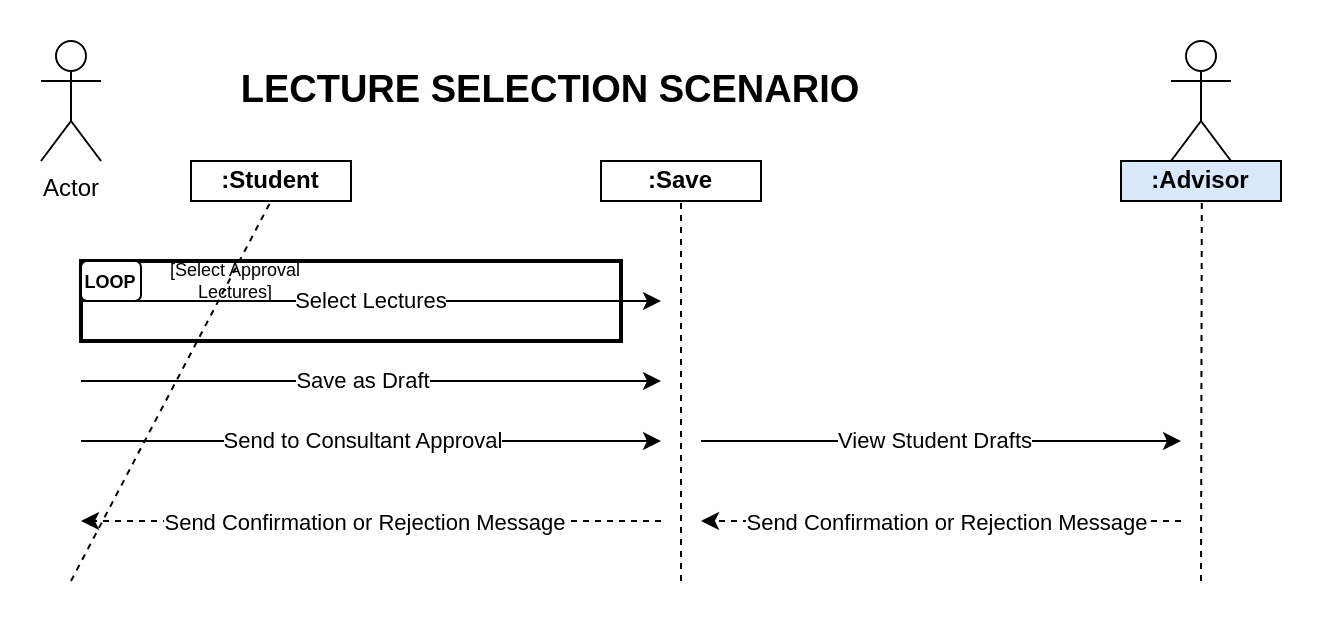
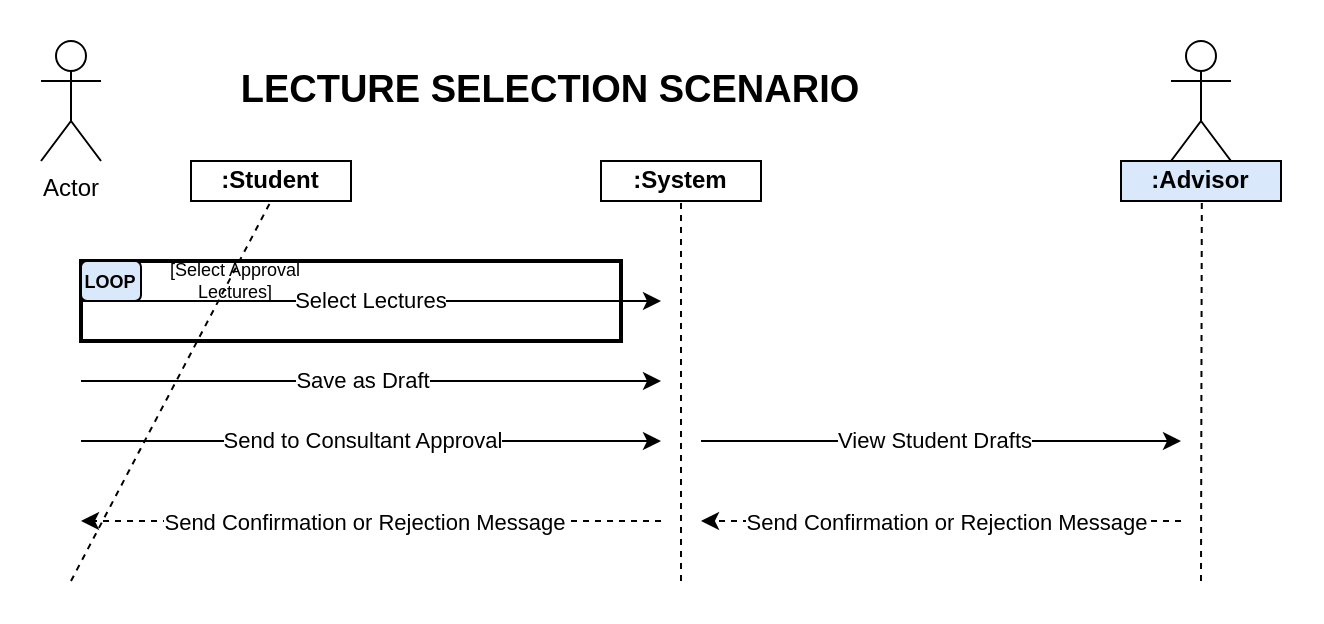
- <mxCell id="5" value="&lt;b&gt;:Save&lt;/b&gt;" style="rounded=0;whiteSpace=wrap;html=1;" vertex="1" parent="1"><mxGeometry x="300" y="80" width="80" height="20" as="geometry" /></mxCell>
+ <mxCell id="5" value="&lt;b&gt;:System&lt;/b&gt;" style="rounded=0;whiteSpace=wrap;html=1;" vertex="1" parent="1"><mxGeometry x="300" y="80" width="80" height="20" as="geometry" /></mxCell>
- <mxCell id="11" value="&lt;b&gt;&lt;font style=&quot;font-size: 9px;&quot;&gt;LOOP&lt;/font&gt;&lt;/b&gt;" style="rounded=1;whiteSpace=wrap;html=1;strokeWidth=1;" vertex="1" parent="1"><mxGeometry x="40" y="130" width="30" height="20" as="geometry" /></mxCell>
+ <mxCell id="11" value="&lt;b&gt;&lt;font style=&quot;font-size: 9px;&quot;&gt;LOOP&lt;/font&gt;&lt;/b&gt;" style="rounded=1;whiteSpace=wrap;html=1;strokeWidth=1;fillColor=#dae8fc;" vertex="1" parent="1"><mxGeometry x="40" y="130" width="30" height="20" as="geometry" /></mxCell>
